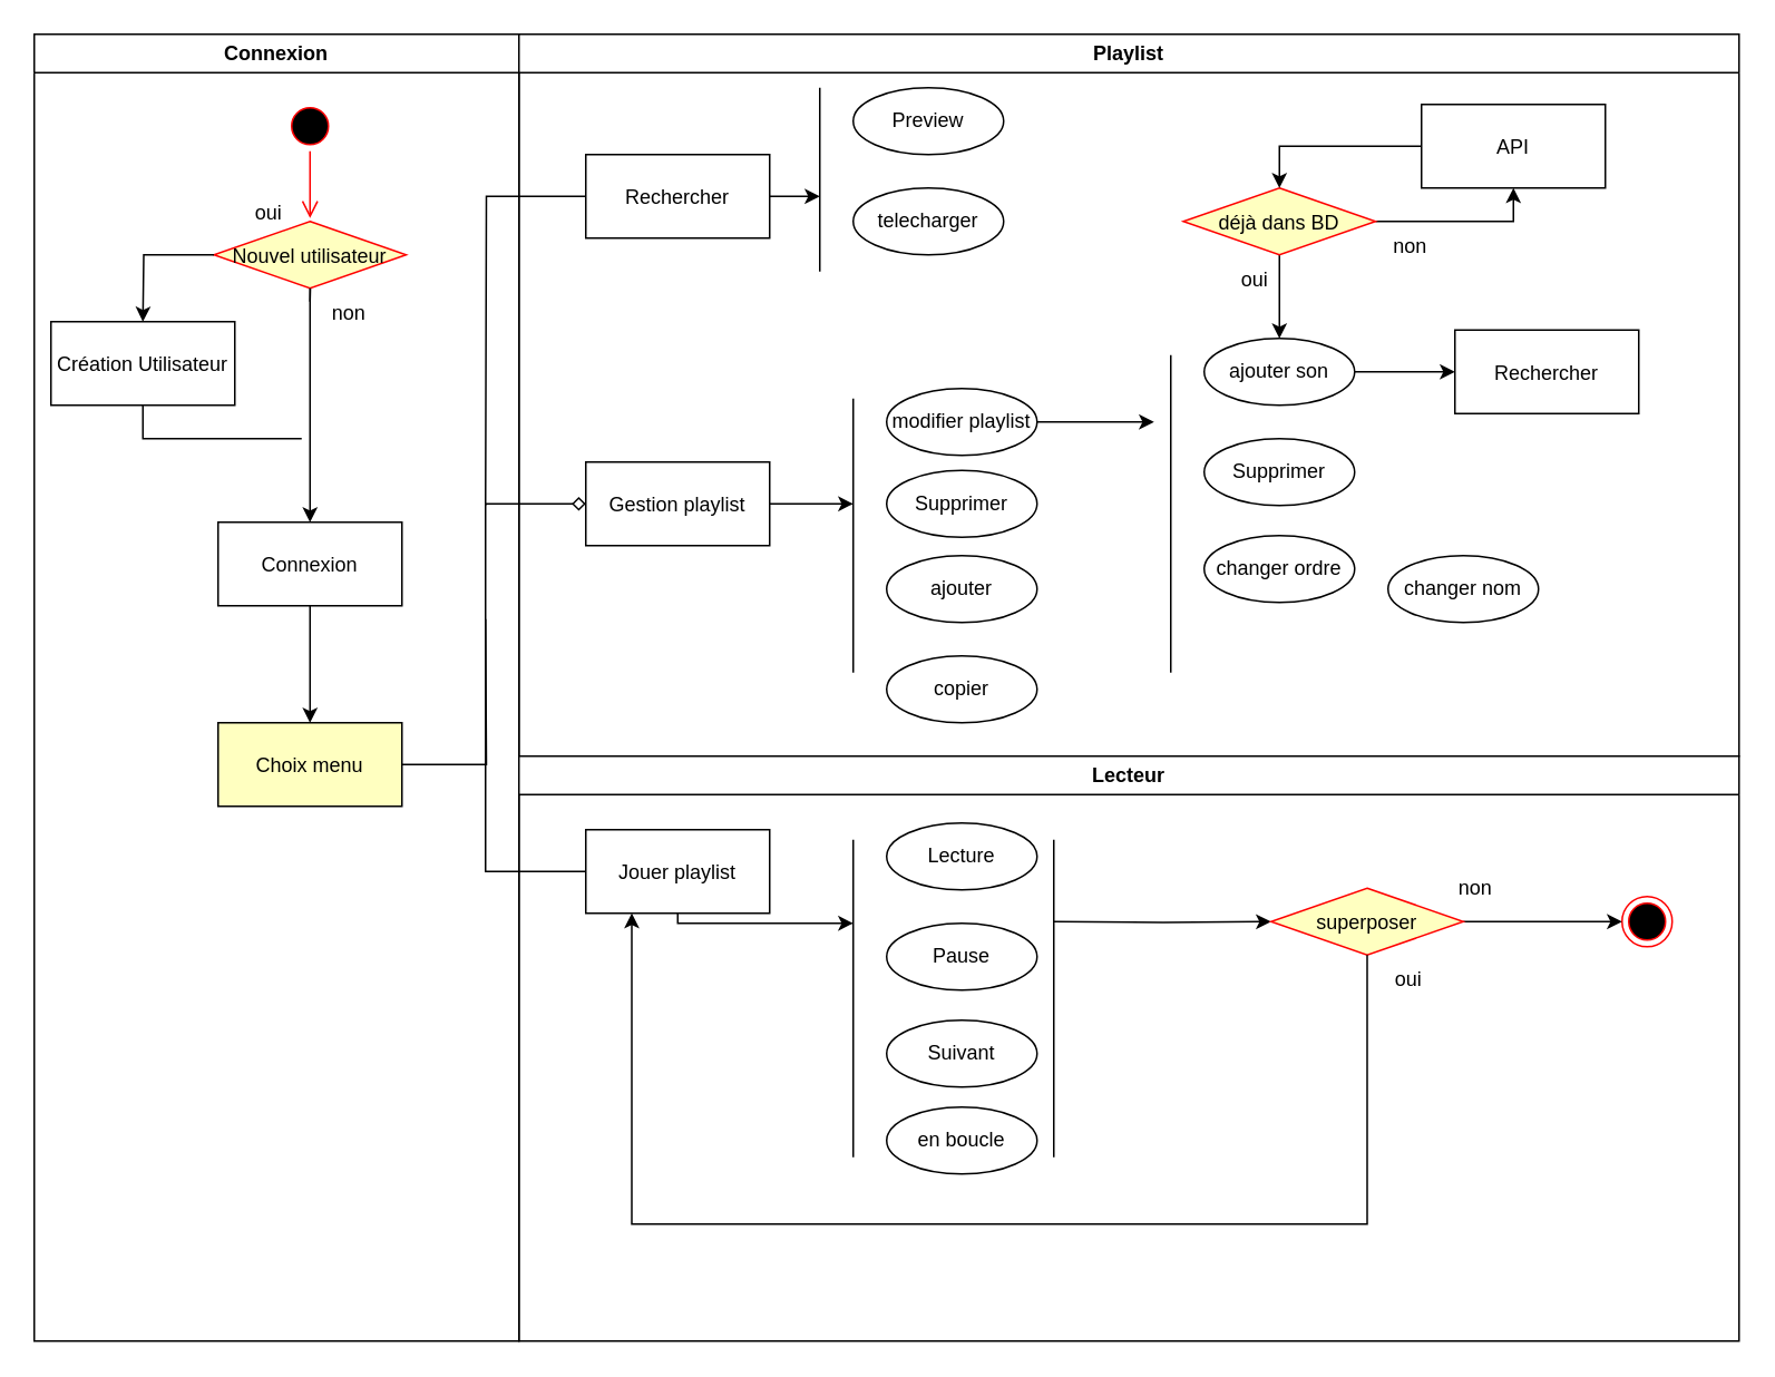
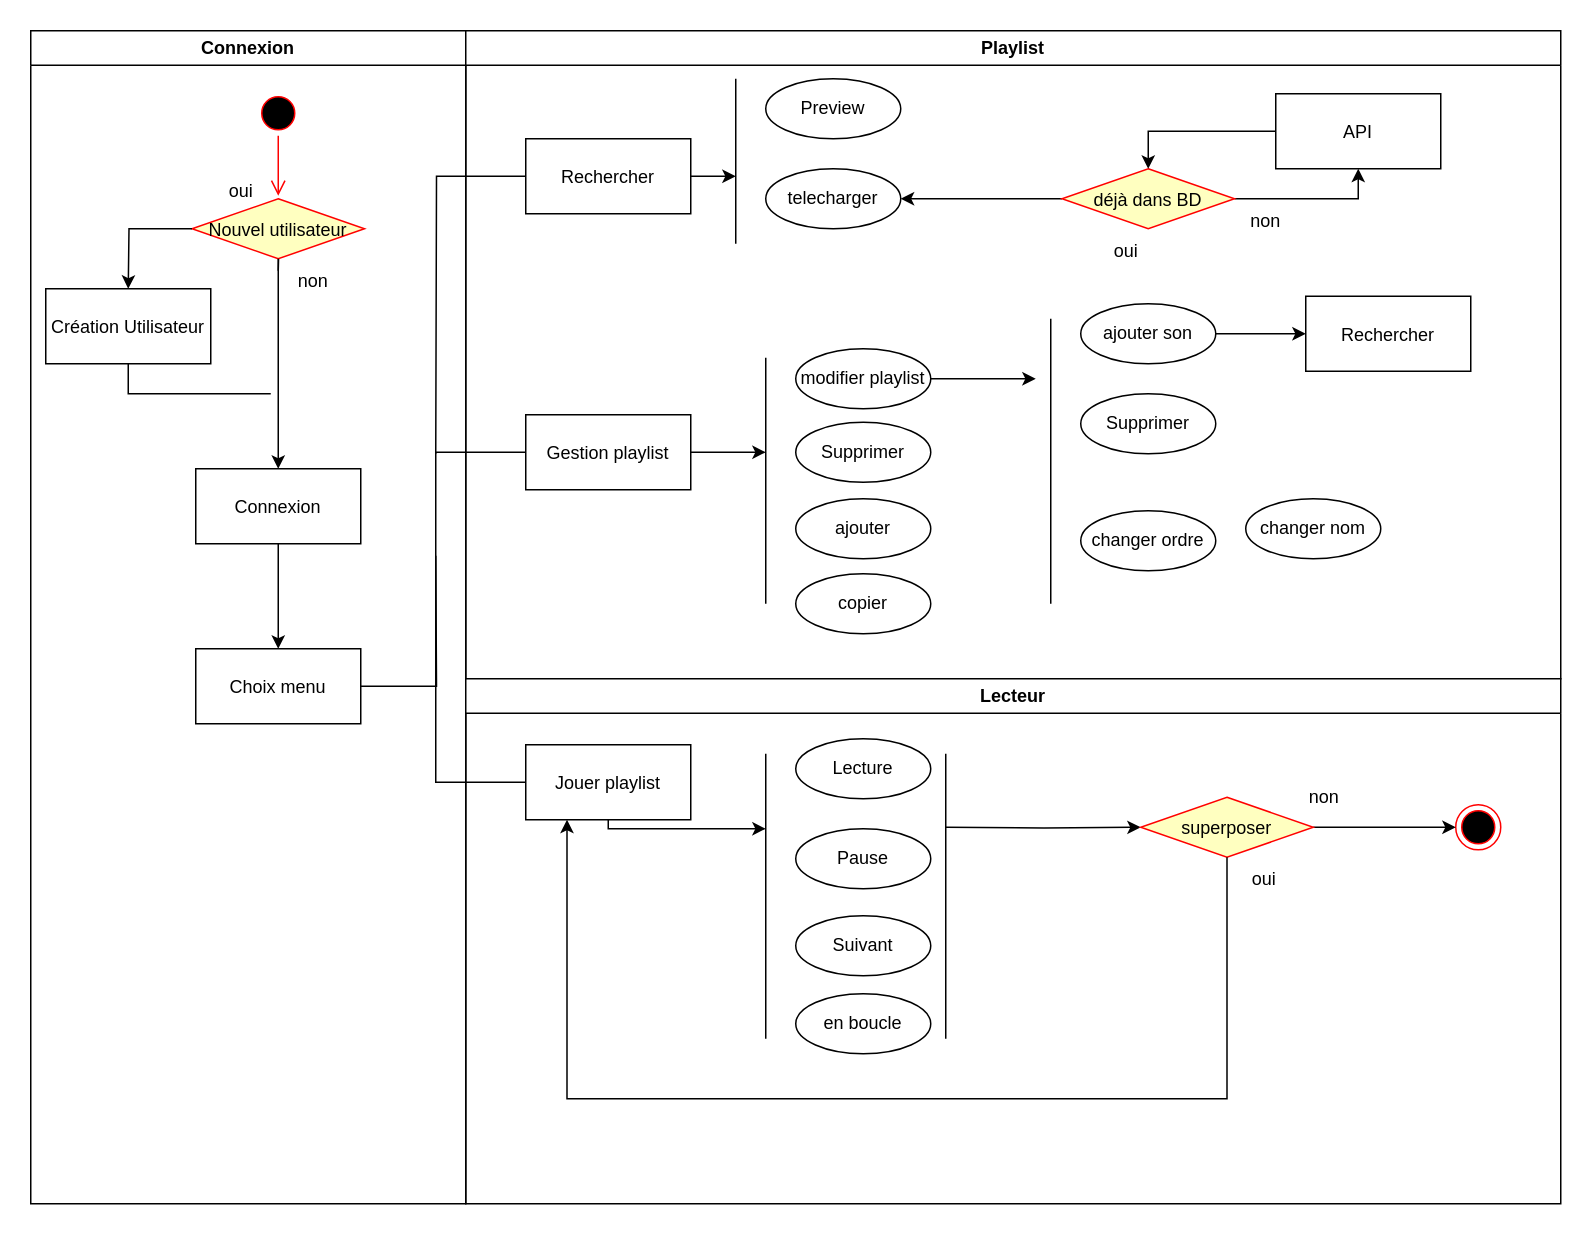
- <mxCell id="24" style="edgeStyle=orthogonalEdgeStyle;rounded=0;orthogonalLoop=1;jettySize=auto;html=1;" edge="1" parent="17" source="26" target="28"><mxGeometry relative="1" as="geometry" /></mxCell>
+ <mxCell id="24" style="edgeStyle=orthogonalEdgeStyle;rounded=0;orthogonalLoop=1;jettySize=auto;html=1;" edge="1" parent="17" source="26" target="20"><mxGeometry relative="1" as="geometry" /></mxCell>
- <mxCell id="61" style="edgeStyle=orthogonalEdgeStyle;rounded=0;orthogonalLoop=1;jettySize=auto;html=1;entryX=0;entryY=0.5;entryDx=0;entryDy=0;exitX=0;exitY=0.5;exitDx=0;exitDy=0;endArrow=diamond;endFill=0;" parent="1" source="47" target="19" edge="1"><mxGeometry relative="1" as="geometry"><Array as="points"><mxPoint x="290" y="521" /><mxPoint x="290" y="301" /></Array></mxGeometry></mxCell>
+ <mxCell id="61" style="edgeStyle=orthogonalEdgeStyle;rounded=0;orthogonalLoop=1;jettySize=auto;html=1;entryX=0;entryY=0.5;entryDx=0;entryDy=0;exitX=0;exitY=0.5;exitDx=0;exitDy=0;endArrow=none;endFill=0;" parent="1" source="47" target="19" edge="1"><mxGeometry relative="1" as="geometry"><Array as="points"><mxPoint x="290" y="521" /><mxPoint x="290" y="301" /></Array></mxGeometry></mxCell>
- <mxCell id="30" value="changer ordre" style="ellipse;whiteSpace=wrap;html=1;" parent="17" vertex="1"><mxGeometry x="410" y="300" width="90" height="40" as="geometry" /></mxCell>
+ <mxCell id="30" value="changer ordre" style="ellipse;whiteSpace=wrap;html=1;" parent="17" vertex="1"><mxGeometry x="410" y="320" width="90" height="40" as="geometry" /></mxCell>
- <mxCell id="44" value="copier" style="ellipse;whiteSpace=wrap;html=1;" vertex="1" parent="17"><mxGeometry x="220" y="372" width="90" height="40" as="geometry" /></mxCell>
+ <mxCell id="44" value="copier" style="ellipse;whiteSpace=wrap;html=1;" vertex="1" parent="17"><mxGeometry x="220" y="362" width="90" height="40" as="geometry" /></mxCell>
- <mxCell id="7" value="Choix menu" style="fillColor=#ffffc0;" parent="2" vertex="1"><mxGeometry x="110" y="412" width="110" height="50" as="geometry" /></mxCell>
+ <mxCell id="7" value="Choix menu" style="" parent="2" vertex="1"><mxGeometry x="110" y="412" width="110" height="50" as="geometry" /></mxCell>
